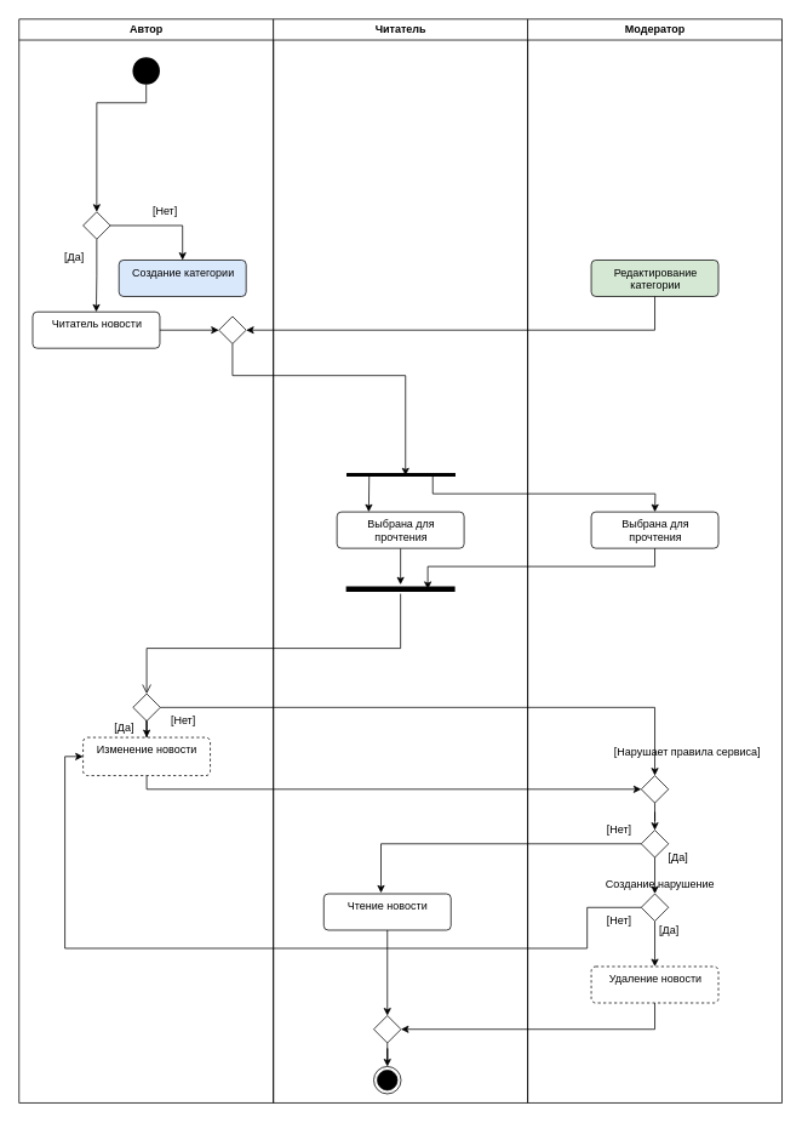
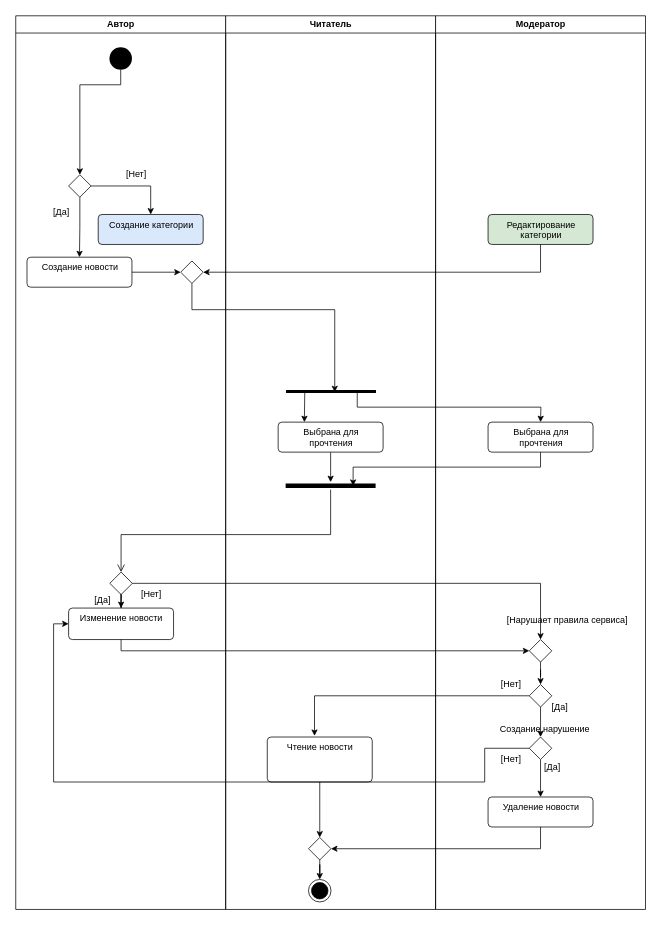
- <mxCell id="15" value="Читатель новости" style="html=1;align=center;verticalAlign=top;rounded=1;absoluteArcSize=1;arcSize=10;dashed=0;" vertex="1" parent="2"><mxGeometry x="15" y="322" width="140" height="40" as="geometry" /></mxCell>
+ <mxCell id="15" value="Создание новости" style="html=1;align=center;verticalAlign=top;rounded=1;absoluteArcSize=1;arcSize=10;dashed=0;" vertex="1" parent="2"><mxGeometry x="15" y="322" width="140" height="40" as="geometry" /></mxCell>
- <mxCell id="11" value="Изменение новости" style="html=1;align=center;verticalAlign=top;rounded=1;absoluteArcSize=1;arcSize=10;dashed=1;" vertex="1" parent="2"><mxGeometry x="70.5" y="790" width="140" height="42" as="geometry" /></mxCell>
+ <mxCell id="11" value="Изменение новости" style="html=1;align=center;verticalAlign=top;rounded=1;absoluteArcSize=1;arcSize=10;dashed=0;" vertex="1" parent="2"><mxGeometry x="70.5" y="790" width="140" height="42" as="geometry" /></mxCell>
- <mxCell id="25" value="Чтение новости" style="html=1;align=center;verticalAlign=top;rounded=1;absoluteArcSize=1;arcSize=10;dashed=0;" vertex="1" parent="19"><mxGeometry x="55.5" y="962" width="140" height="40" as="geometry" /></mxCell>
+ <mxCell id="25" value="Чтение новости" style="html=1;align=center;verticalAlign=top;rounded=1;absoluteArcSize=1;arcSize=10;dashed=0;" vertex="1" parent="19"><mxGeometry x="55.5" y="962" width="140" height="60" as="geometry" /></mxCell>
- <mxCell id="36" value="Удаление новости" style="html=1;align=center;verticalAlign=top;rounded=1;absoluteArcSize=1;arcSize=10;dashed=1;strokeColor=#000000;" vertex="1" parent="29"><mxGeometry x="70" y="1042" width="140" height="40" as="geometry" /></mxCell>
+ <mxCell id="36" value="Удаление новости" style="html=1;align=center;verticalAlign=top;rounded=1;absoluteArcSize=1;arcSize=10;dashed=0;strokeColor=#000000;" vertex="1" parent="29"><mxGeometry x="70" y="1042" width="140" height="40" as="geometry" /></mxCell>
